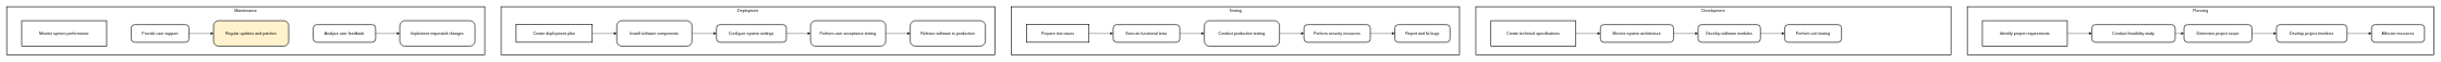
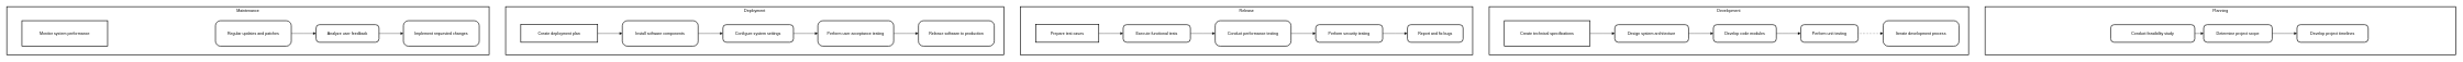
- <mxCell id="21" value="Testing" style="whiteSpace=wrap;strokeWidth=2;verticalAlign=top;" vertex="1" parent="1"><mxGeometry x="3095" y="20" width="1371" height="148" as="geometry" /></mxCell>
+ <mxCell id="21" value="Release" style="whiteSpace=wrap;strokeWidth=2;verticalAlign=top;" vertex="1" parent="1"><mxGeometry x="3095" y="20" width="1371" height="148" as="geometry" /></mxCell>
- <mxCell id="4" value="Provide user support" style="rounded=1;arcSize=20;strokeWidth=2" vertex="1" parent="2"><mxGeometry x="381" y="55" width="177" height="54" as="geometry" /></mxCell>
- <mxCell id="8" value="" style="curved=1;startArrow=none;endArrow=block;exitX=1;exitY=0.5;entryX=0;entryY=0.5;" edge="1" parent="2" source="4" target="5"><mxGeometry relative="1" as="geometry"><Array as="points" /></mxGeometry></mxCell>
- <mxCell id="5" value="Regular updates and patches" style="rounded=1;arcSize=20;strokeWidth=2;fillColor=#fff2cc;" vertex="1" parent="2"><mxGeometry x="633" y="43" width="230" height="78" as="geometry" /></mxCell>
+ <mxCell id="5" value="Regular updates and patches" style="rounded=1;arcSize=20;strokeWidth=2" vertex="1" parent="2"><mxGeometry x="633" y="43" width="230" height="78" as="geometry" /></mxCell>
+ <mxCell id="9" value="" style="curved=1;startArrow=none;endArrow=block;exitX=1;exitY=0.5;entryX=0;entryY=0.5;" edge="1" parent="2" source="5" target="6"><mxGeometry relative="1" as="geometry"><Array as="points" /></mxGeometry></mxCell>
- <mxCell id="24" value="Conduct production testing" style="rounded=1;arcSize=20;strokeWidth=2" vertex="1" parent="21"><mxGeometry x="590" y="43" width="230" height="78" as="geometry" /></mxCell>
+ <mxCell id="24" value="Conduct performance testing" style="rounded=1;arcSize=20;strokeWidth=2" vertex="1" parent="21"><mxGeometry x="590" y="43" width="230" height="78" as="geometry" /></mxCell>
- <mxCell id="25" value="Perform security resources" style="rounded=1;arcSize=20;strokeWidth=2" vertex="1" parent="21"><mxGeometry x="895" y="55" width="203" height="54" as="geometry" /></mxCell>
+ <mxCell id="25" value="Perform security testing" style="rounded=1;arcSize=20;strokeWidth=2" vertex="1" parent="21"><mxGeometry x="895" y="55" width="203" height="54" as="geometry" /></mxCell>
- <mxCell id="33" value="Monitor system architecture" style="rounded=1;arcSize=20;strokeWidth=2" vertex="1" parent="31"><mxGeometry x="381" y="55" width="224" height="54" as="geometry" /></mxCell>
+ <mxCell id="33" value="Design system architecture" style="rounded=1;arcSize=20;strokeWidth=2" vertex="1" parent="31"><mxGeometry x="381" y="55" width="224" height="54" as="geometry" /></mxCell>
- <mxCell id="34" value="Develop software modules" style="rounded=1;arcSize=20;strokeWidth=2" vertex="1" parent="31"><mxGeometry x="680" y="55" width="191" height="54" as="geometry" /></mxCell>
+ <mxCell id="34" value="Develop code modules" style="rounded=1;arcSize=20;strokeWidth=2" vertex="1" parent="31"><mxGeometry x="680" y="55" width="191" height="54" as="geometry" /></mxCell>
+ <mxCell id="40" value="" style="curved=1;dashed=1;dashPattern=2 3;startArrow=none;endArrow=block;exitX=1;exitY=0.5;entryX=0;entryY=0.5;" edge="1" parent="31" source="35" target="36"><mxGeometry relative="1" as="geometry"><Array as="points" /></mxGeometry></mxCell>
+ <mxCell id="36" value="Iterate development process" style="rounded=1;arcSize=20;strokeWidth=2" vertex="1" parent="31"><mxGeometry x="1195" y="43" width="230" height="78" as="geometry" /></mxCell>
- <mxCell id="42" value="Identify project requirements" style="whiteSpace=wrap;strokeWidth=2;" vertex="1" parent="41"><mxGeometry x="46" y="43" width="260" height="78" as="geometry" /></mxCell>
- <mxCell id="47" value="" style="curved=1;startArrow=none;endArrow=block;exitX=1;exitY=0.5;entryX=0;entryY=0.5;" edge="1" parent="41" source="42" target="43"><mxGeometry relative="1" as="geometry"><Array as="points" /></mxGeometry></mxCell>
- <mxCell id="50" value="" style="curved=1;startArrow=none;endArrow=block;exitX=1;exitY=0.5;entryX=0;entryY=0.5;" edge="1" parent="41" source="45" target="46"><mxGeometry relative="1" as="geometry"><Array as="points" /></mxGeometry></mxCell>
- <mxCell id="46" value="Allocate resources" style="rounded=1;arcSize=20;strokeWidth=2" vertex="1" parent="41"><mxGeometry x="1237" y="55" width="162" height="54" as="geometry" /></mxCell>
